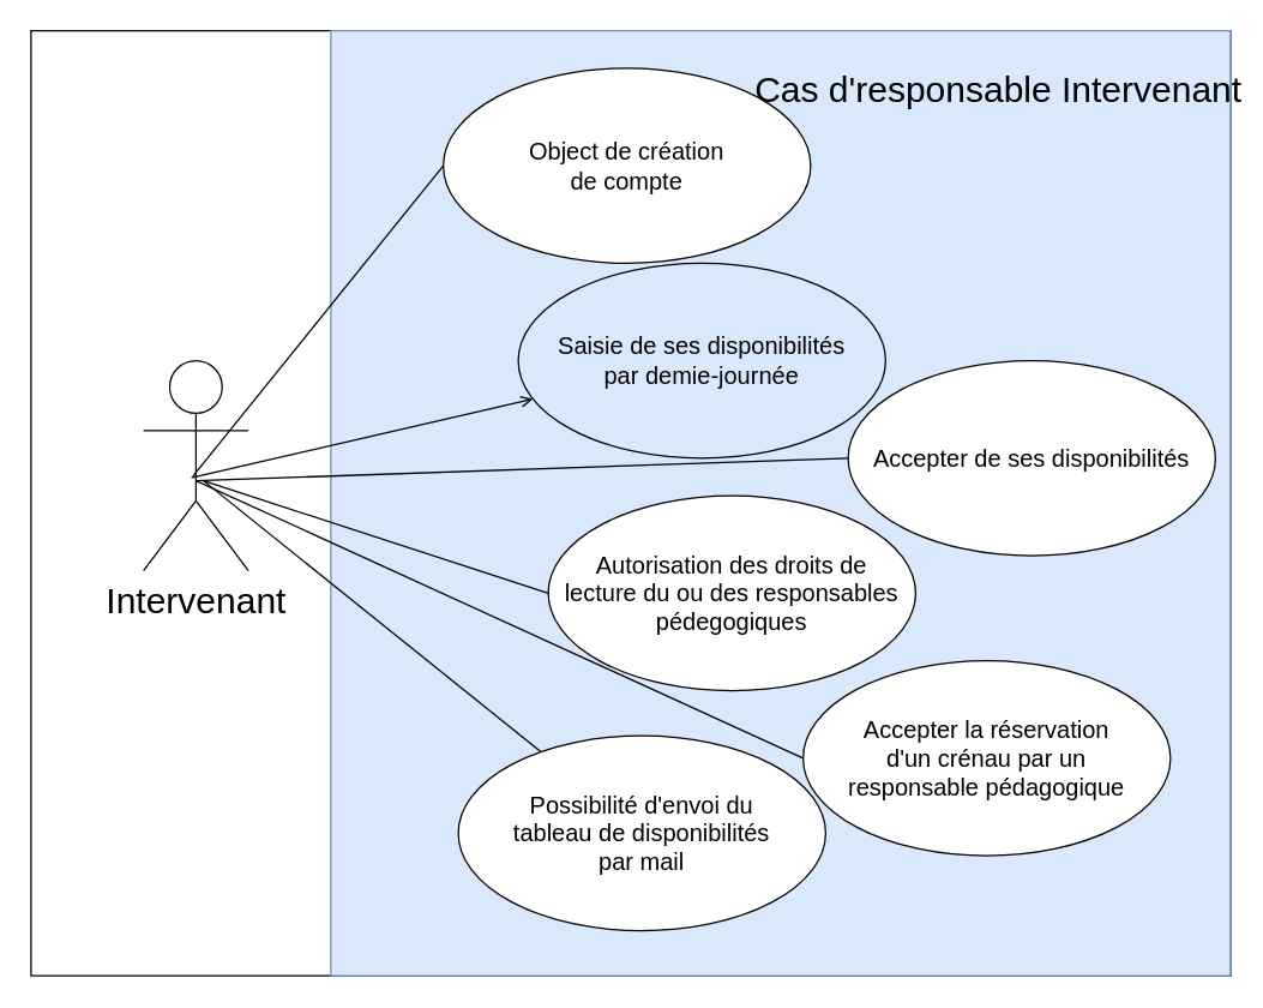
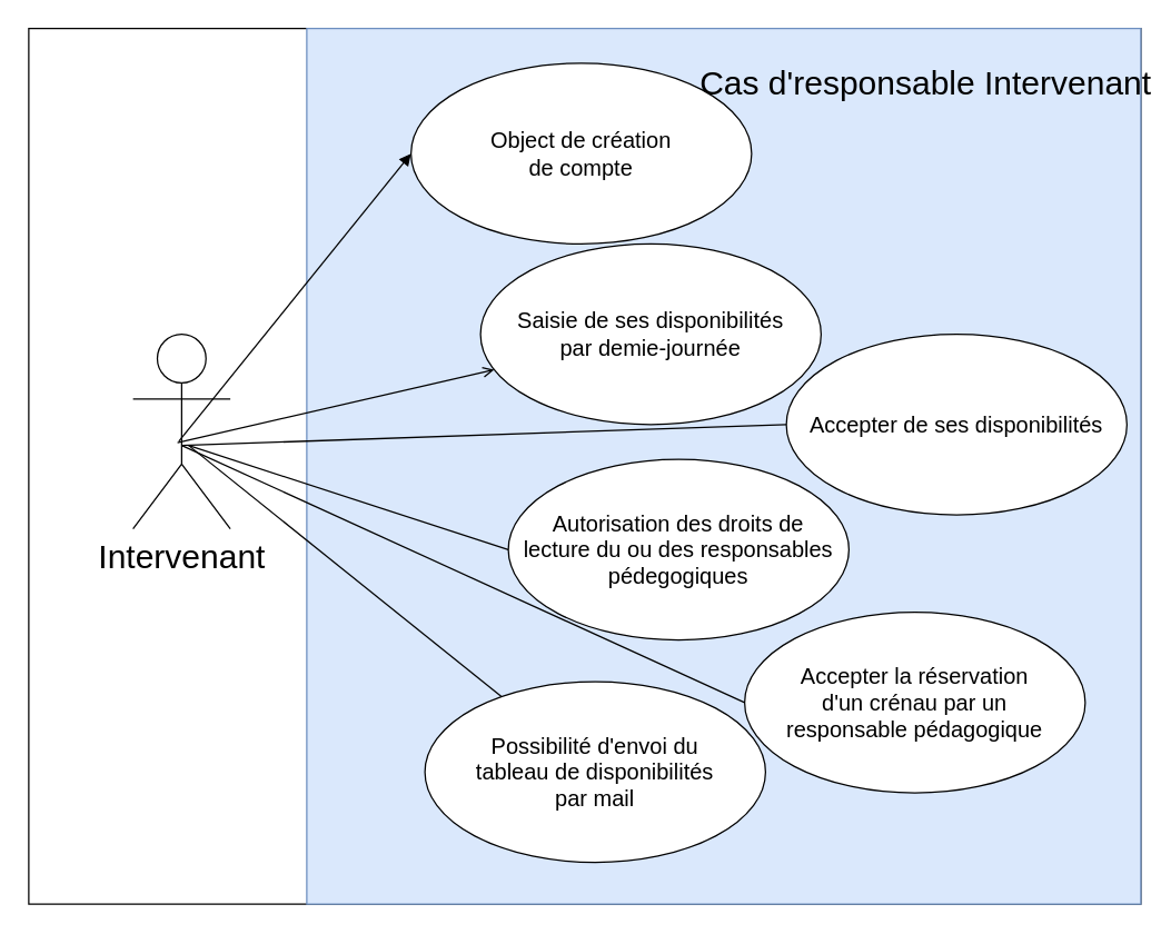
- <mxCell id="7" value="" style="endArrow=none;html=1;entryX=0;entryY=0.5;entryDx=0;entryDy=0;exitX=0.471;exitY=0.55;exitDx=0;exitDy=0;exitPerimeter=0;" edge="1" parent="1" source="5" target="6"><mxGeometry width="50" height="50" relative="1" as="geometry"><mxPoint x="165" y="290" as="sourcePoint" /><mxPoint x="345" y="350" as="targetPoint" /></mxGeometry></mxCell>
+ <mxCell id="7" value="" style="endArrow=block;html=1;entryX=0;entryY=0.5;entryDx=0;entryDy=0;exitX=0.471;exitY=0.55;exitDx=0;exitDy=0;exitPerimeter=0;" edge="1" parent="1" source="5" target="6"><mxGeometry width="50" height="50" relative="1" as="geometry"><mxPoint x="165" y="290" as="sourcePoint" /><mxPoint x="345" y="350" as="targetPoint" /></mxGeometry></mxCell>
- <mxCell id="8" value="&lt;div&gt;&lt;font style=&quot;font-size: 16px&quot;&gt;Saisie de ses disponibilités&lt;/font&gt;&lt;/div&gt;&lt;div&gt;&lt;font style=&quot;font-size: 16px&quot;&gt;par demie-journée&lt;br&gt;&lt;/font&gt;&lt;/div&gt;" style="ellipse;whiteSpace=wrap;html=1;fillColor=#dae8fc;" vertex="1" parent="1"><mxGeometry x="345" y="175" width="245" height="130" as="geometry" /></mxCell>
+ <mxCell id="8" value="&lt;div&gt;&lt;font style=&quot;font-size: 16px&quot;&gt;Saisie de ses disponibilités&lt;/font&gt;&lt;/div&gt;&lt;div&gt;&lt;font style=&quot;font-size: 16px&quot;&gt;par demie-journée&lt;br&gt;&lt;/font&gt;&lt;/div&gt;" style="ellipse;whiteSpace=wrap;html=1;" vertex="1" parent="1"><mxGeometry x="345" y="175" width="245" height="130" as="geometry" /></mxCell>
